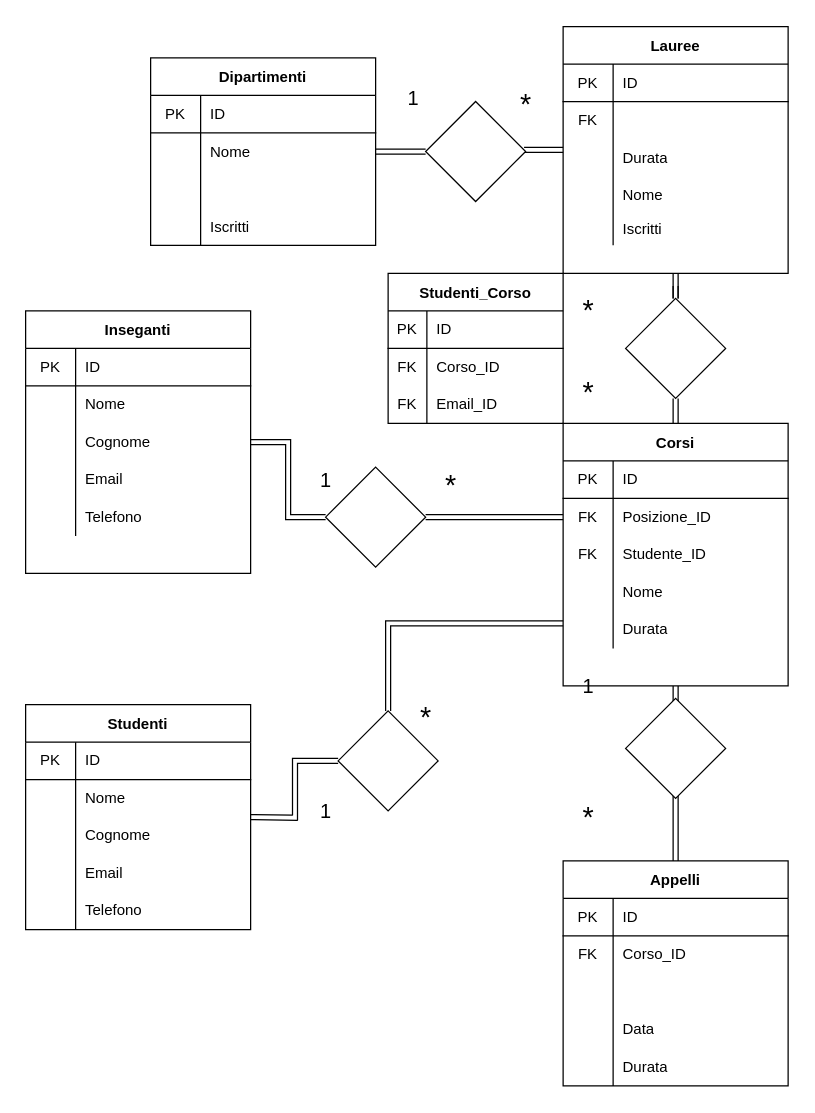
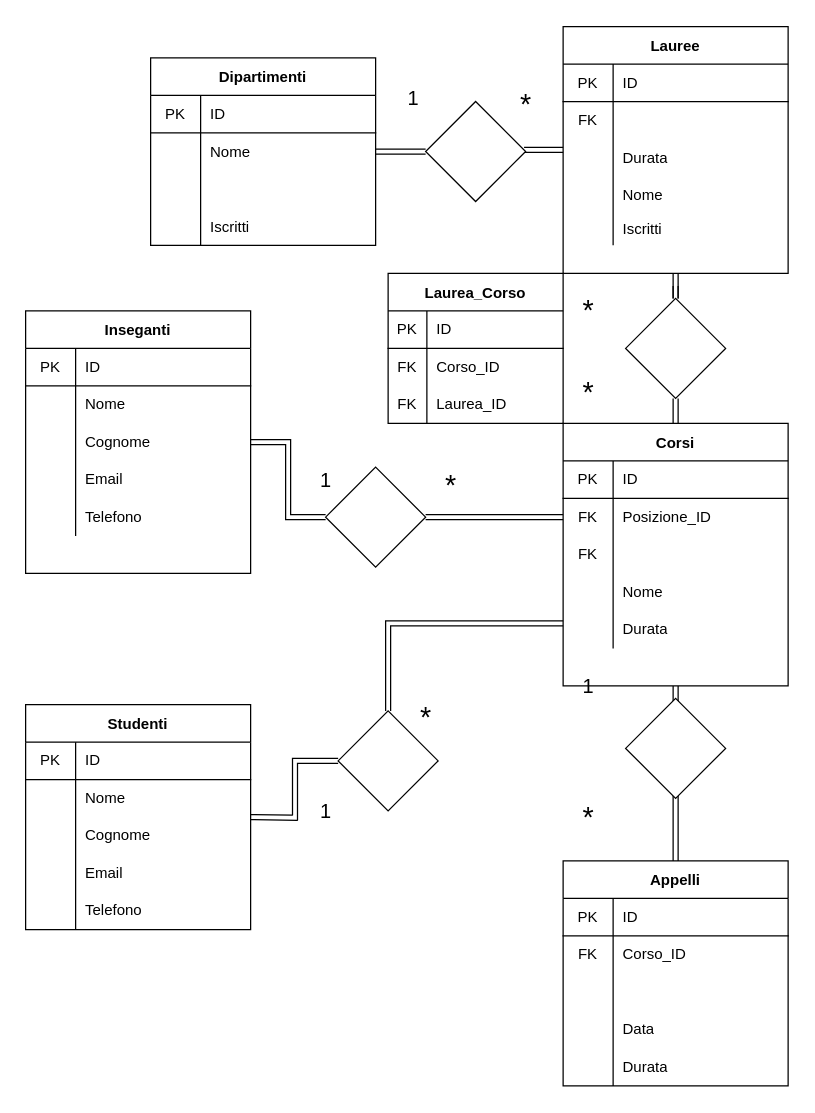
- <mxCell id="109" value="Studenti_Corso" style="shape=table;startSize=30;container=1;collapsible=0;childLayout=tableLayout;fixedRows=1;rowLines=0;fontStyle=1;align=center;pointerEvents=1;" vertex="1" parent="1"><mxGeometry x="310" y="218" width="140" height="120" as="geometry" /></mxCell>
+ <mxCell id="109" value="Laurea_Corso" style="shape=table;startSize=30;container=1;collapsible=0;childLayout=tableLayout;fixedRows=1;rowLines=0;fontStyle=1;align=center;pointerEvents=1;" vertex="1" parent="1"><mxGeometry x="310" y="218" width="140" height="120" as="geometry" /></mxCell>
- <mxCell id="118" value="Email_ID" style="shape=partialRectangle;html=1;whiteSpace=wrap;connectable=0;fillColor=none;top=0;left=0;bottom=0;right=0;align=left;spacingLeft=6;overflow=hidden;pointerEvents=1;" vertex="1" parent="116"><mxGeometry x="31" width="109" height="30" as="geometry"><mxRectangle width="109" height="30" as="alternateBounds" /></mxGeometry></mxCell>
+ <mxCell id="118" value="Laurea_ID" style="shape=partialRectangle;html=1;whiteSpace=wrap;connectable=0;fillColor=none;top=0;left=0;bottom=0;right=0;align=left;spacingLeft=6;overflow=hidden;pointerEvents=1;" vertex="1" parent="116"><mxGeometry x="31" width="109" height="30" as="geometry"><mxRectangle width="109" height="30" as="alternateBounds" /></mxGeometry></mxCell>
- <mxCell id="47" value="Studente_ID" style="shape=partialRectangle;html=1;whiteSpace=wrap;connectable=0;fillColor=none;top=0;left=0;bottom=0;right=0;align=left;spacingLeft=6;overflow=hidden;pointerEvents=1;" vertex="1" parent="45"><mxGeometry x="40" width="140" height="30" as="geometry"><mxRectangle width="140" height="30" as="alternateBounds" /></mxGeometry></mxCell>
